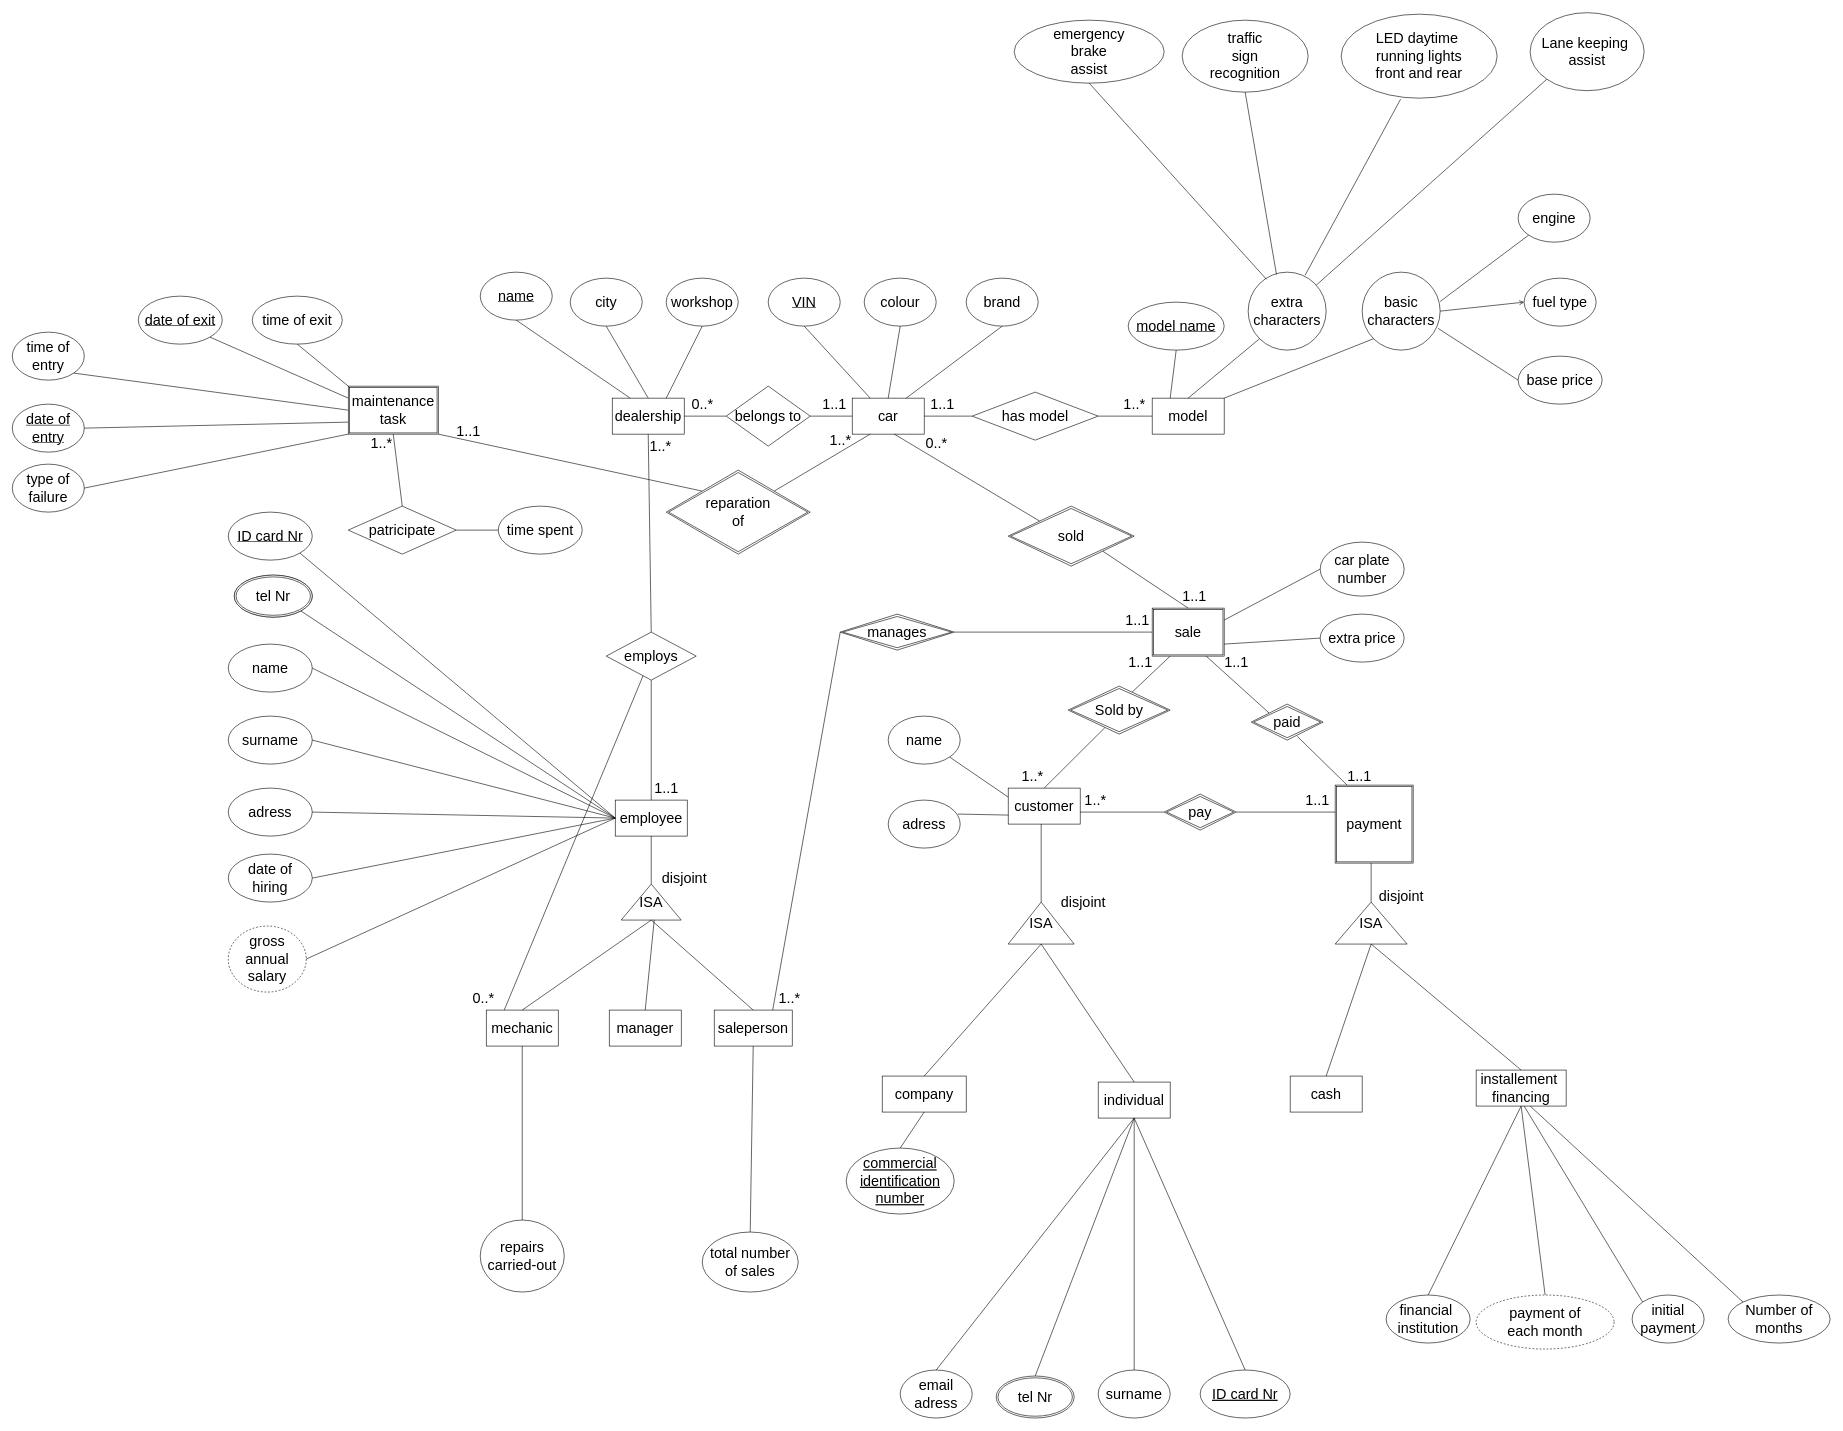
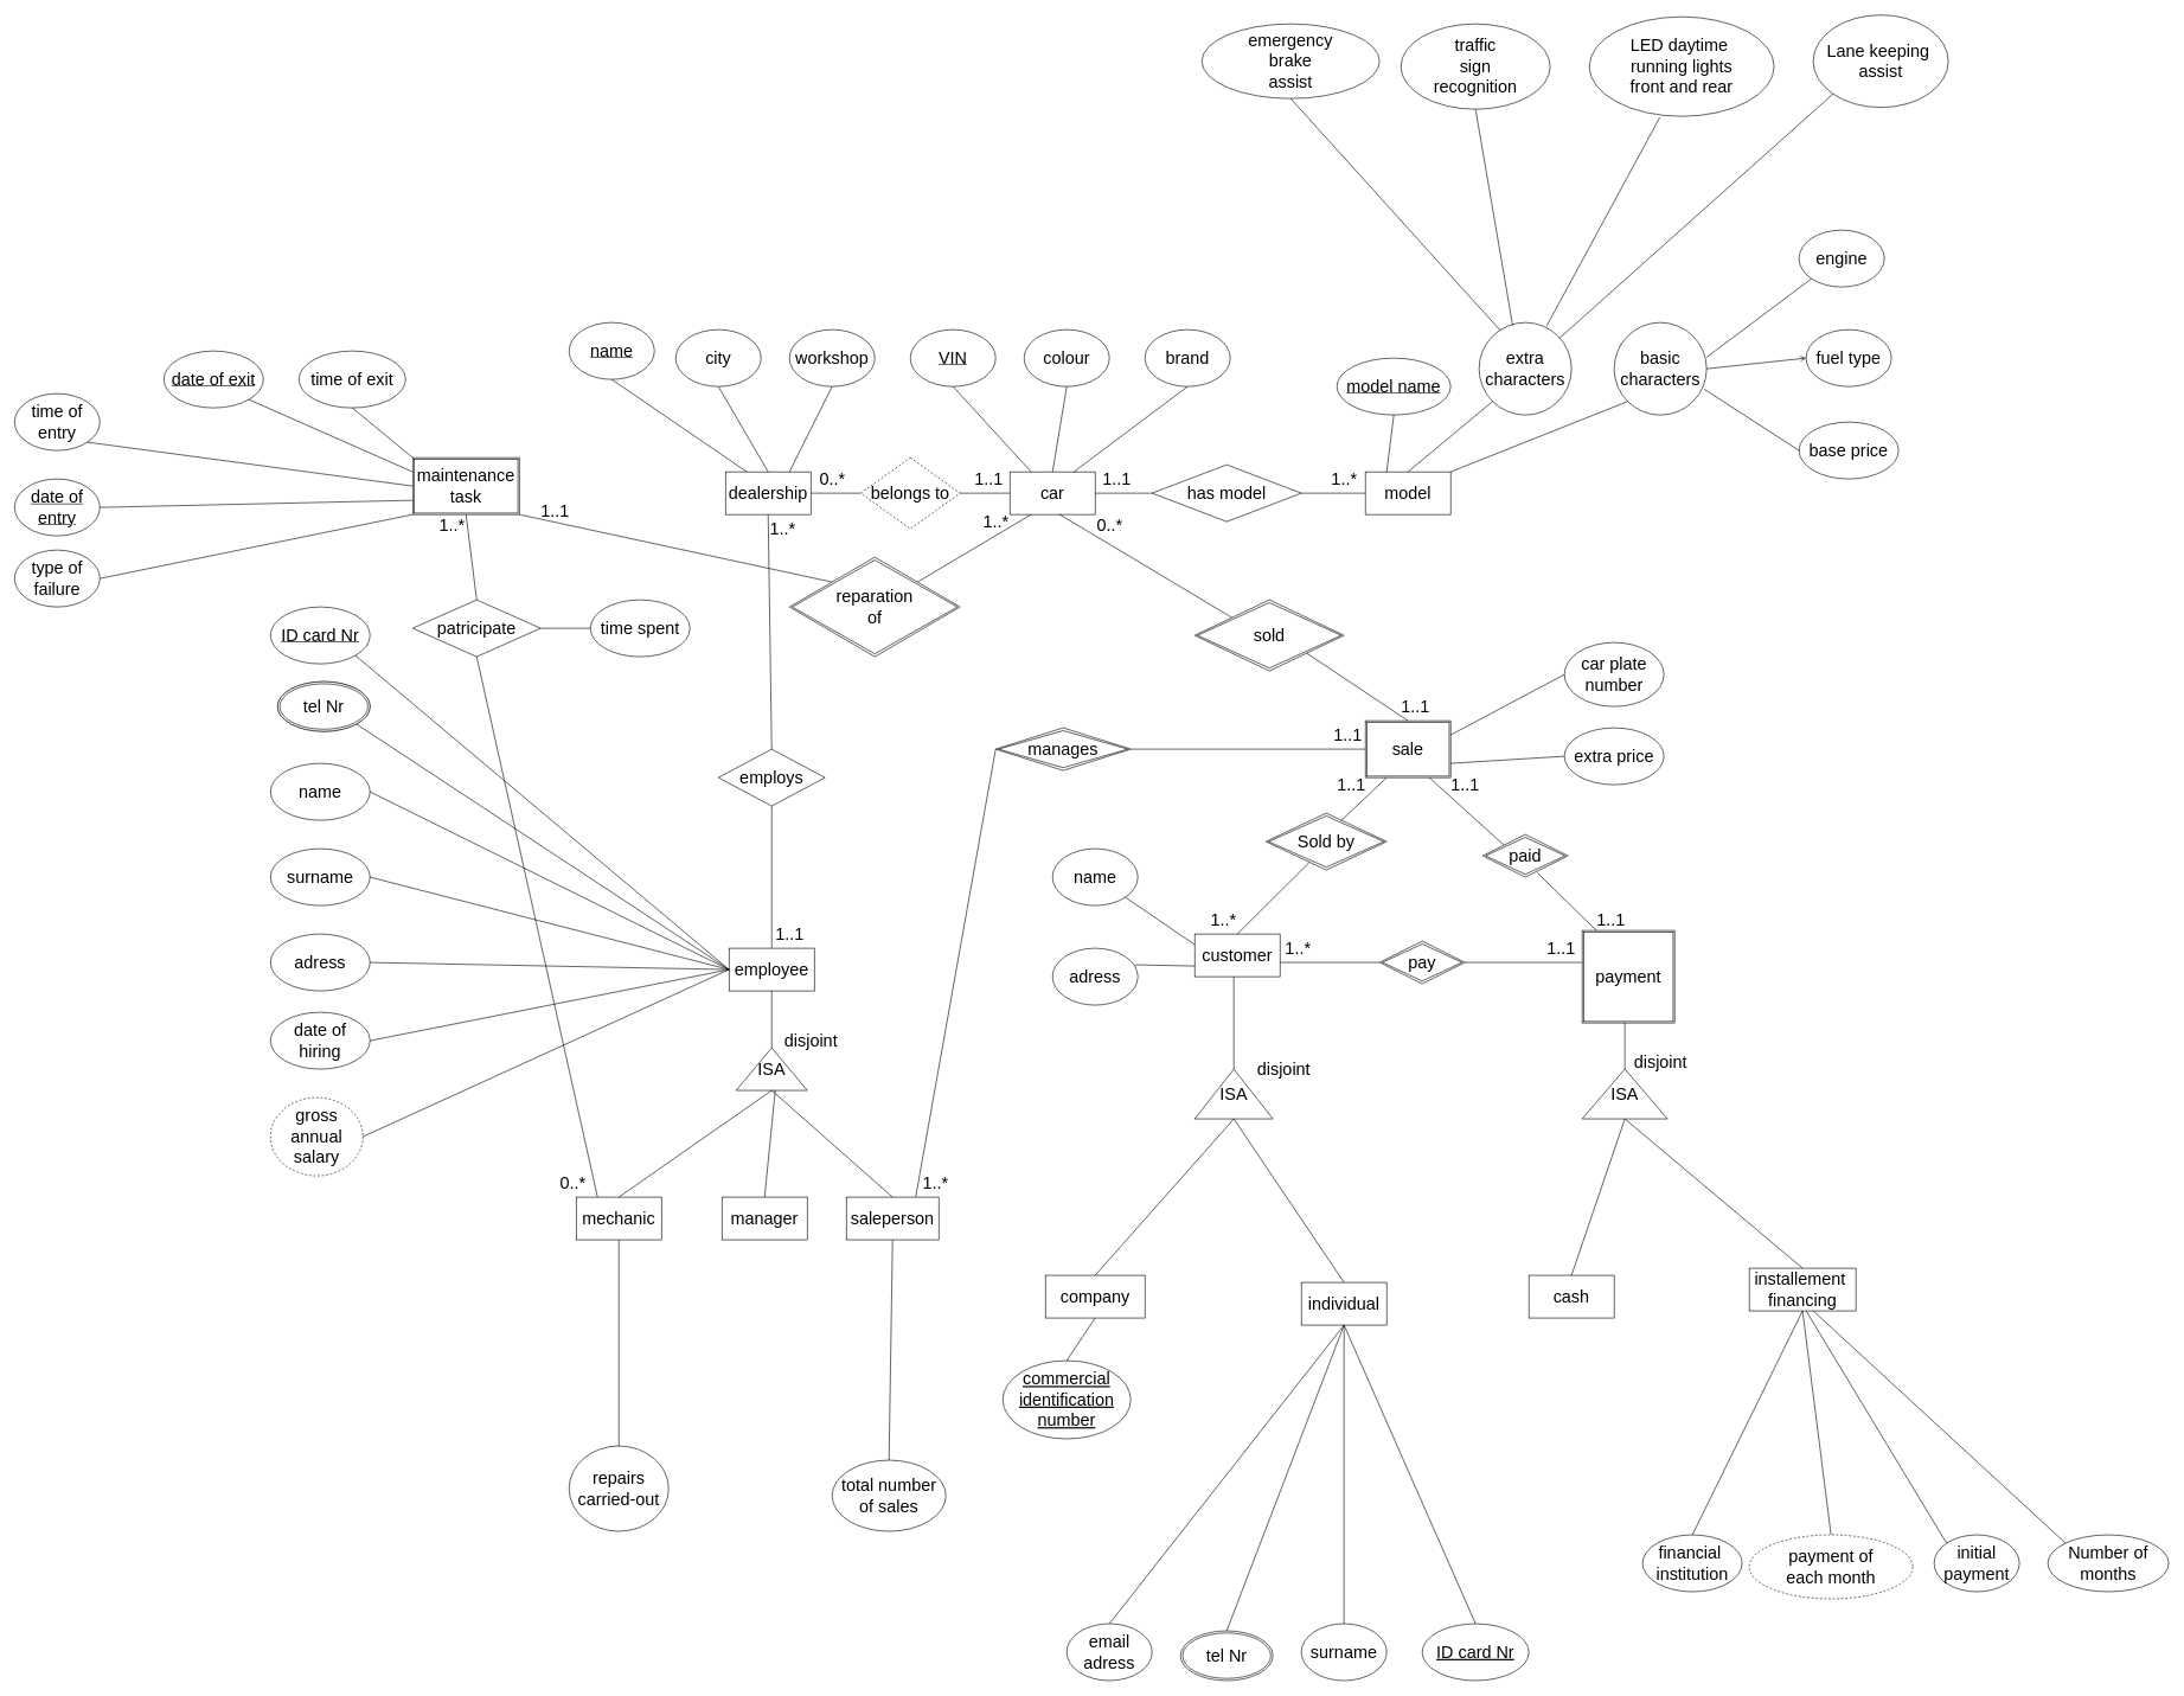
- <mxCell id="17" value="&lt;font style=&quot;font-size: 24px&quot;&gt;belongs to&lt;/font&gt;" style="rhombus;whiteSpace=wrap;html=1;" parent="1" vertex="1"><mxGeometry x="1210" y="643" width="140" height="100" as="geometry" /></mxCell>
+ <mxCell id="17" value="&lt;font style=&quot;font-size: 24px&quot;&gt;belongs to&lt;/font&gt;" style="rhombus;whiteSpace=wrap;html=1;dashed=1;" parent="1" vertex="1"><mxGeometry x="1210" y="643" width="140" height="100" as="geometry" /></mxCell>
- <mxCell id="114" value="" style="endArrow=none;html=1;exitX=0.25;exitY=0;exitDx=0;exitDy=0;" parent="1" source="14" target="16" edge="1"><mxGeometry width="50" height="50" relative="1" as="geometry"><mxPoint x="1100" y="1063" as="sourcePoint" /><mxPoint x="1150" y="1013" as="targetPoint" /></mxGeometry></mxCell>
+ <mxCell id="114" value="" style="endArrow=none;html=1;entryX=0.5;entryY=1;entryDx=0;entryDy=0;exitX=0.25;exitY=0;exitDx=0;exitDy=0;" parent="1" source="14" target="18" edge="1"><mxGeometry width="50" height="50" relative="1" as="geometry"><mxPoint x="1100" y="1063" as="sourcePoint" /><mxPoint x="1150" y="1013" as="targetPoint" /></mxGeometry></mxCell>
